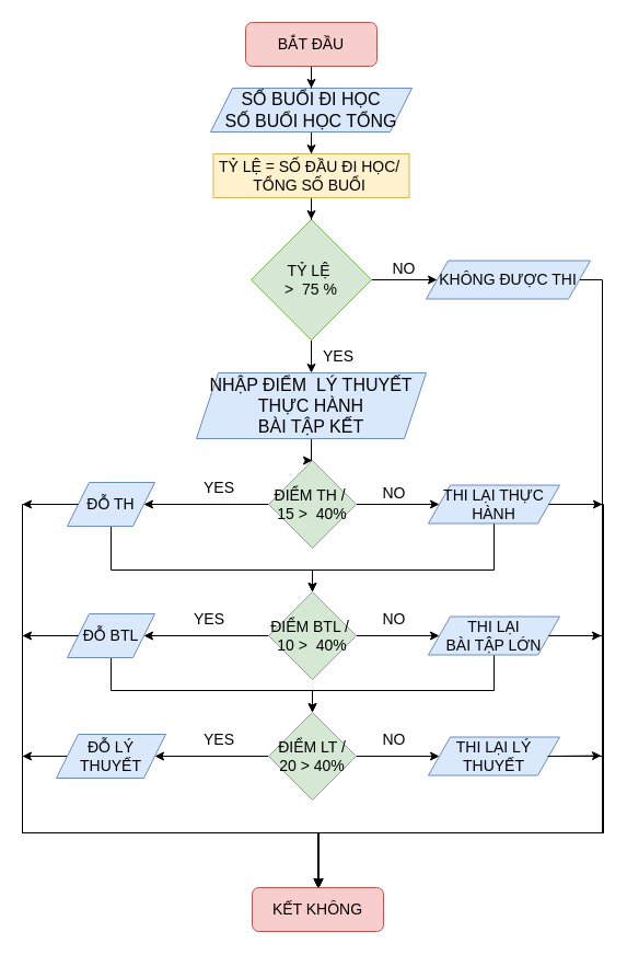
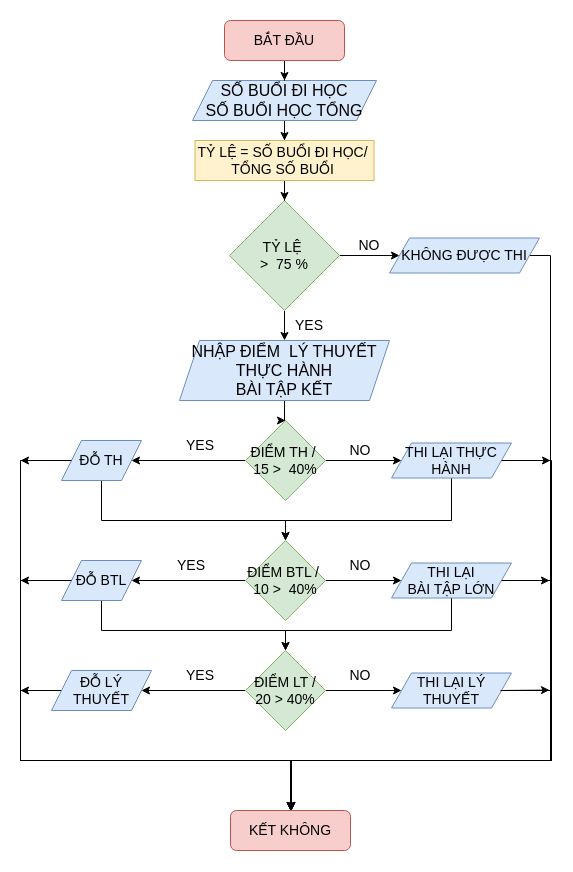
- <mxCell id="40" value="&lt;span style=&quot;&quot;&gt;TỶ LỆ = SỐ ĐẦU ĐI HỌC/&amp;nbsp; &lt;br&gt;TỔNG SỐ BUỔI&amp;nbsp;&lt;/span&gt;" style="rounded=0;whiteSpace=wrap;html=1;fontSize=14;fillColor=#fff2cc;strokeColor=#d6b656;" vertex="1" parent="1"><mxGeometry x="194.5" y="140" width="179" height="40" as="geometry" /></mxCell>
+ <mxCell id="40" value="&lt;span style=&quot;&quot;&gt;TỶ LỆ = SỐ BUỔI ĐI HỌC/&amp;nbsp; &lt;br&gt;TỔNG SỐ BUỔI&amp;nbsp;&lt;/span&gt;" style="rounded=0;whiteSpace=wrap;html=1;fontSize=14;fillColor=#fff2cc;strokeColor=#d6b656;" vertex="1" parent="1"><mxGeometry x="194.5" y="140" width="179" height="40" as="geometry" /></mxCell>
